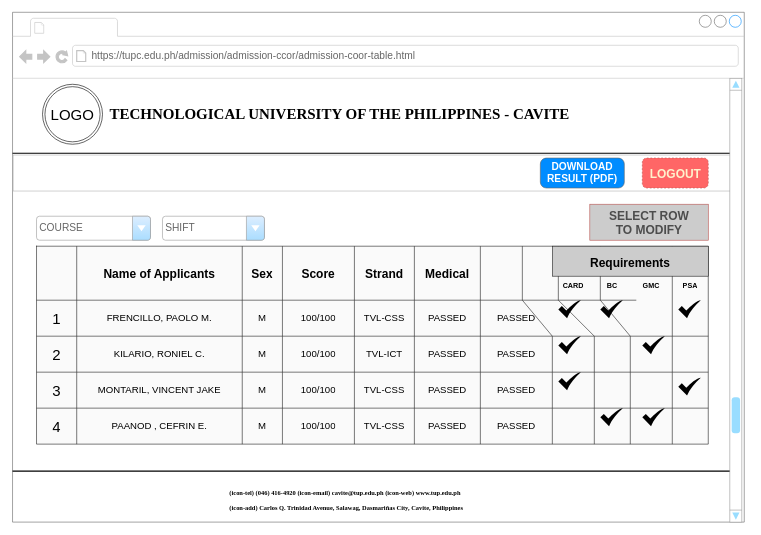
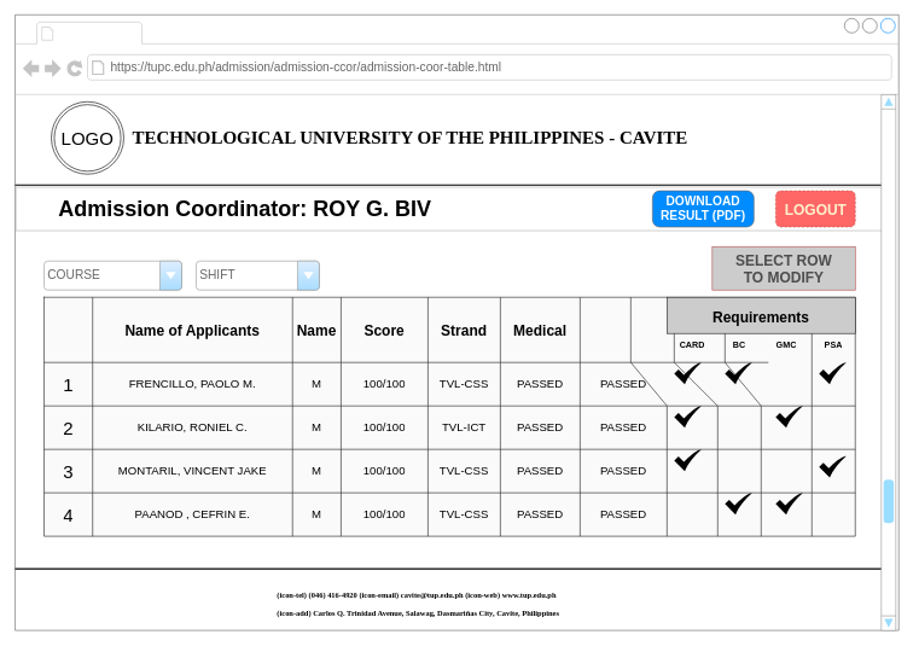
+ <mxCell id="85" value="&lt;b&gt;&lt;font style=&quot;font-size: 30px&quot;&gt;Admission Coordinator: ROY G. BIV&lt;/font&gt;&lt;/b&gt;" style="text;html=1;strokeColor=none;fillColor=none;align=center;verticalAlign=middle;whiteSpace=wrap;rounded=0;fontSize=25;" parent="2" vertex="1"><mxGeometry x="40" y="253" width="555" height="30" as="geometry" /></mxCell>
- <mxCell id="17" value="&lt;font style=&quot;font-size: 20px&quot;&gt;&lt;b&gt;Sex&lt;/b&gt;&lt;/font&gt;" style="shape=partialRectangle;html=1;whiteSpace=wrap;connectable=0;overflow=hidden;fillColor=none;top=0;left=0;bottom=0;right=0;pointerEvents=1;fontSize=12;strokeColor=#212121;" parent="14" vertex="1"><mxGeometry x="343" width="67" height="90" as="geometry"><mxRectangle width="67" height="90" as="alternateBounds" /></mxGeometry></mxCell>
+ <mxCell id="17" value="&lt;font style=&quot;font-size: 20px&quot;&gt;&lt;b&gt;Name&lt;/b&gt;&lt;/font&gt;" style="shape=partialRectangle;html=1;whiteSpace=wrap;connectable=0;overflow=hidden;fillColor=none;top=0;left=0;bottom=0;right=0;pointerEvents=1;fontSize=12;strokeColor=#212121;" parent="14" vertex="1"><mxGeometry x="343" width="67" height="90" as="geometry"><mxRectangle width="67" height="90" as="alternateBounds" /></mxGeometry></mxCell>
